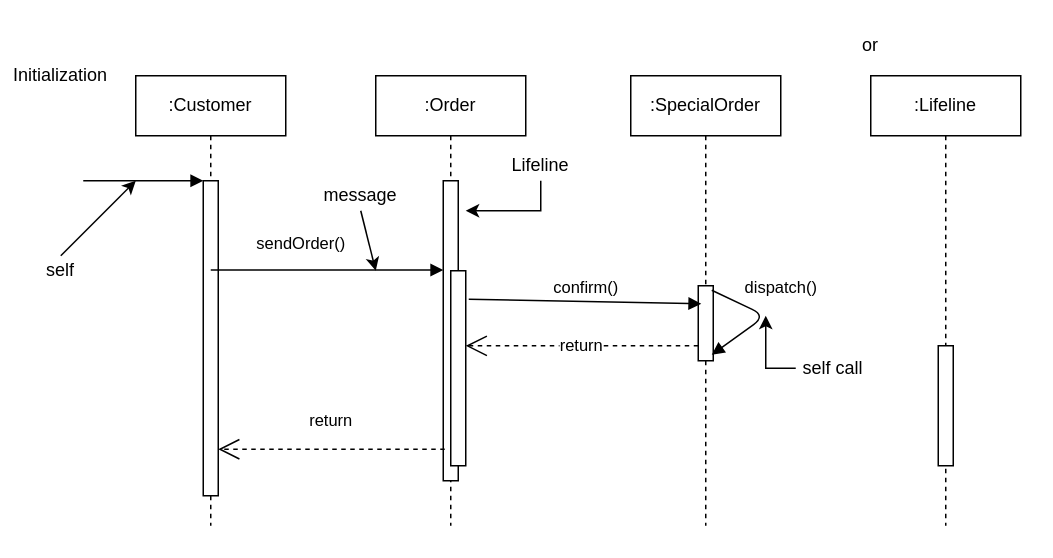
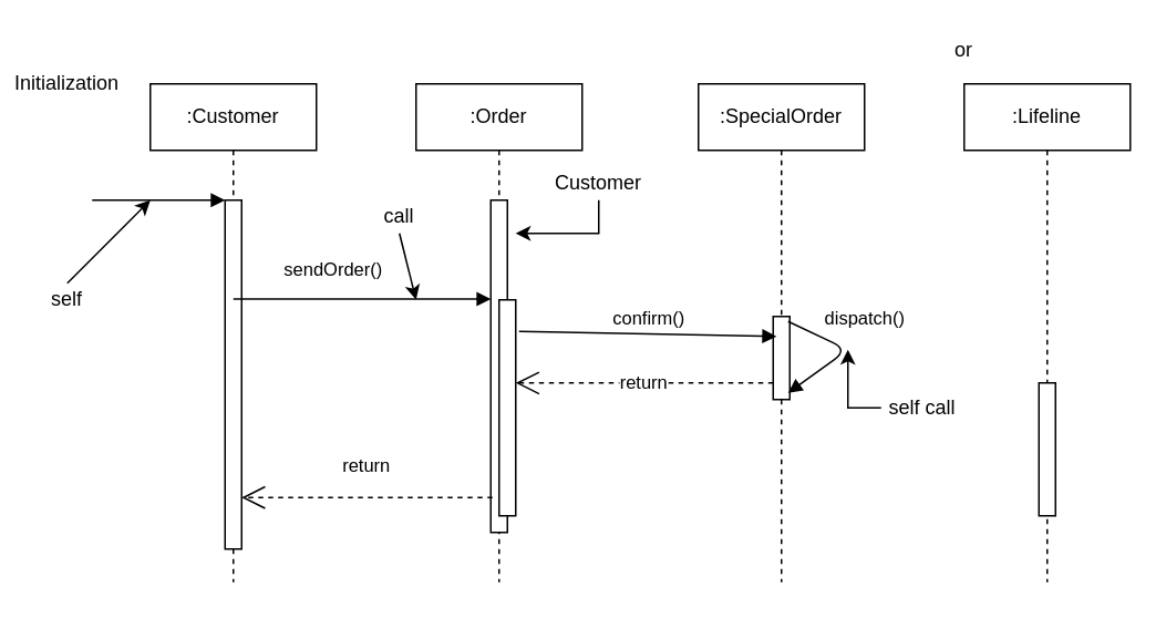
- <mxCell id="25" value="Lifeline" style="text;html=1;strokeColor=none;fillColor=none;align=center;verticalAlign=middle;whiteSpace=wrap;rounded=0;" vertex="1" parent="1"><mxGeometry x="340" y="100" width="40" height="20" as="geometry" /></mxCell>
+ <mxCell id="25" value="Customer" style="text;html=1;strokeColor=none;fillColor=none;align=center;verticalAlign=middle;whiteSpace=wrap;rounded=0;" vertex="1" parent="1"><mxGeometry x="340" y="100" width="40" height="20" as="geometry" /></mxCell>
- <mxCell id="16" value="message" style="text;html=1;strokeColor=none;fillColor=none;align=center;verticalAlign=middle;whiteSpace=wrap;rounded=0;" vertex="1" parent="1"><mxGeometry x="220" y="120" width="40" height="20" as="geometry" /></mxCell>
+ <mxCell id="16" value="call" style="text;html=1;strokeColor=none;fillColor=none;align=center;verticalAlign=middle;whiteSpace=wrap;rounded=0;" vertex="1" parent="1"><mxGeometry x="220" y="120" width="40" height="20" as="geometry" /></mxCell>
